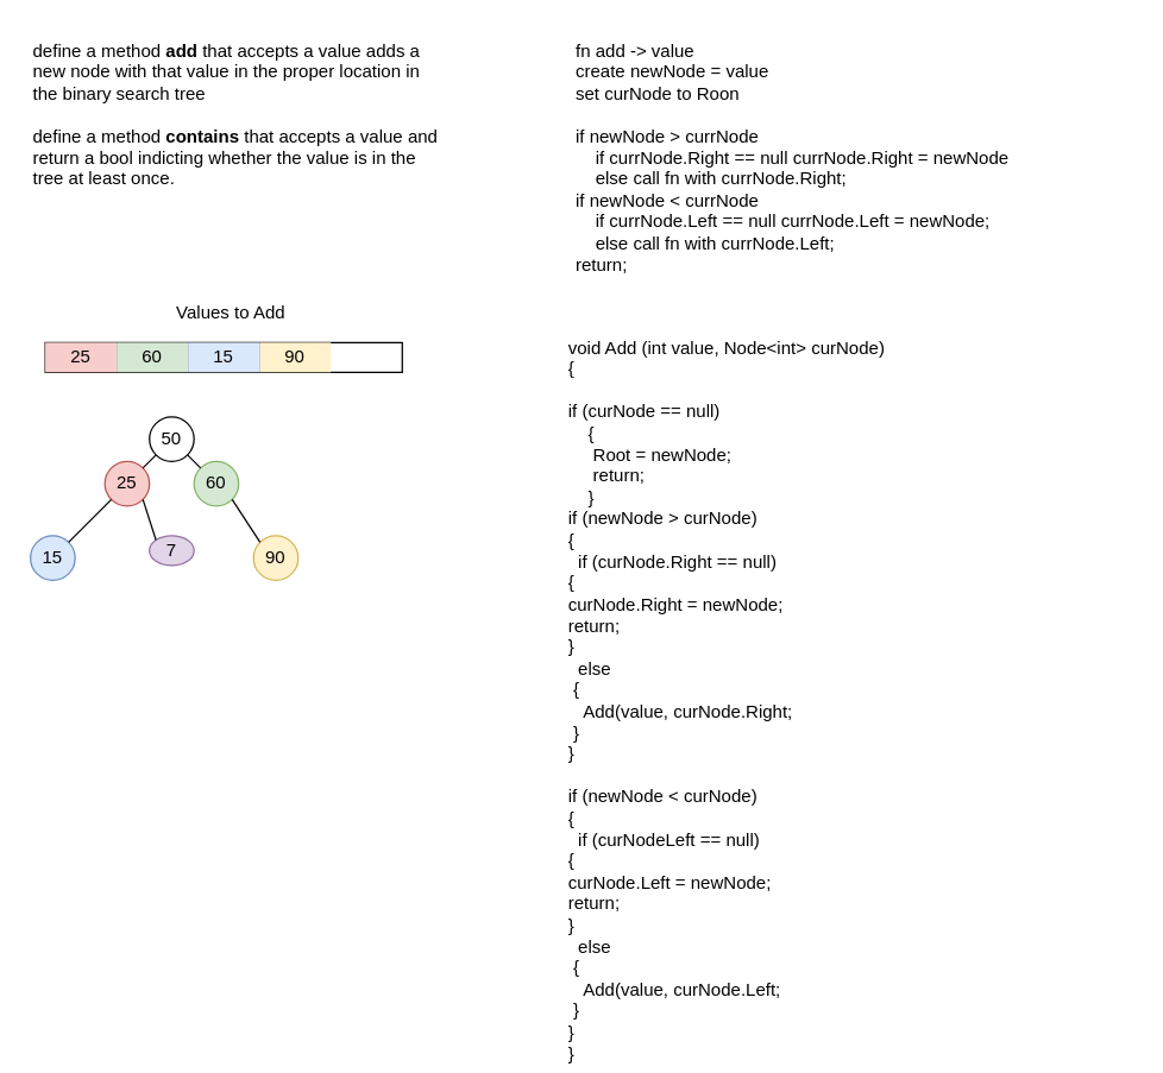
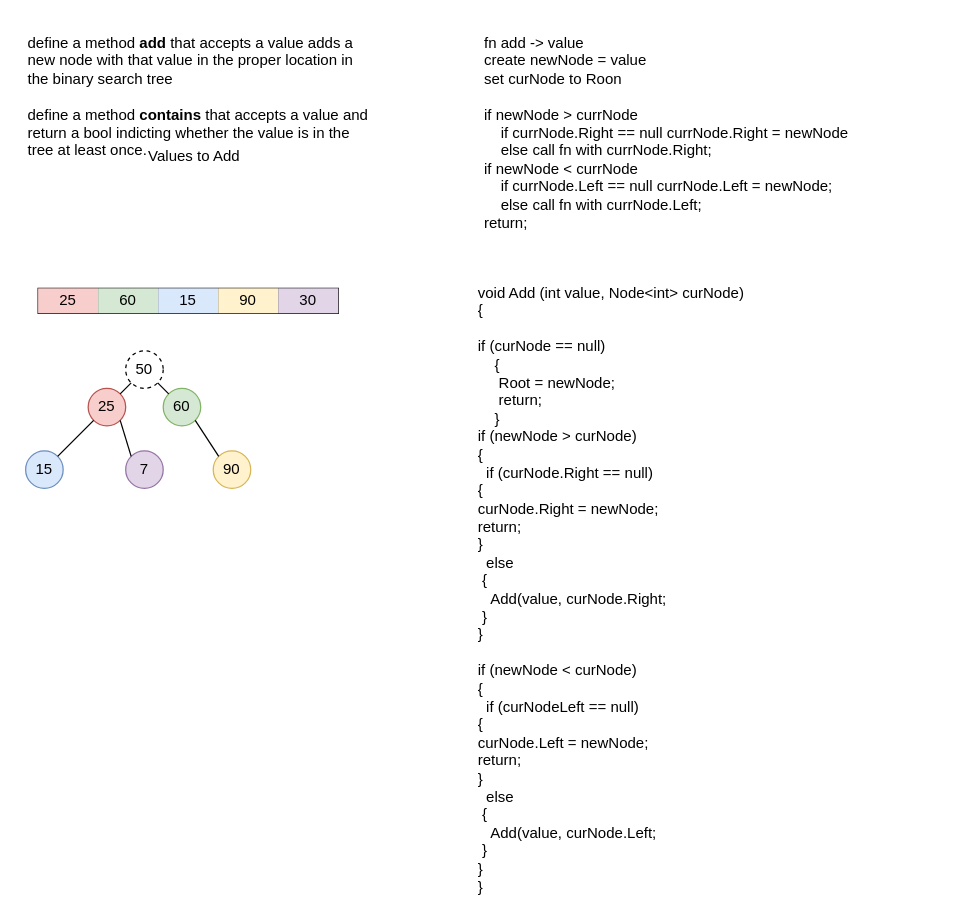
- <mxCell id="18" value="Values to Add" style="text;html=1;strokeColor=none;fillColor=none;align=center;verticalAlign=middle;whiteSpace=wrap;rounded=0;" vertex="1" parent="1"><mxGeometry x="90" y="200" width="130" height="20" as="geometry" /></mxCell>
+ <mxCell id="18" value="Values to Add" style="text;html=1;strokeColor=none;fillColor=none;align=center;verticalAlign=middle;whiteSpace=wrap;rounded=0;" vertex="1" parent="1"><mxGeometry x="90" y="115" width="130" height="20" as="geometry" /></mxCell>
+ <mxCell id="17" value="30" style="shape=partialRectangle;html=1;whiteSpace=wrap;connectable=0;overflow=hidden;fillColor=#e1d5e7;top=0;left=0;bottom=0;right=0;strokeColor=#9673a6;" vertex="1" parent="12"><mxGeometry x="192" width="48" height="20" as="geometry" /></mxCell>
- <mxCell id="3" value="50" style="ellipse;whiteSpace=wrap;html=1;aspect=fixed;align=center;" vertex="1" parent="1"><mxGeometry x="100" y="280" width="30" height="30" as="geometry" /></mxCell>
+ <mxCell id="3" value="50" style="ellipse;whiteSpace=wrap;html=1;aspect=fixed;align=center;dashed=1;" vertex="1" parent="1"><mxGeometry x="100" y="280" width="30" height="30" as="geometry" /></mxCell>
- <mxCell id="22" value="7" style="ellipse;whiteSpace=wrap;html=1;aspect=fixed;align=center;fillColor=#e1d5e7;strokeColor=#9673a6;" vertex="1" parent="1"><mxGeometry x="100" y="360" width="30" height="20" as="geometry" /></mxCell>
+ <mxCell id="22" value="7" style="ellipse;whiteSpace=wrap;html=1;aspect=fixed;align=center;fillColor=#e1d5e7;strokeColor=#9673a6;" vertex="1" parent="1"><mxGeometry x="100" y="360" width="30" height="30" as="geometry" /></mxCell>
